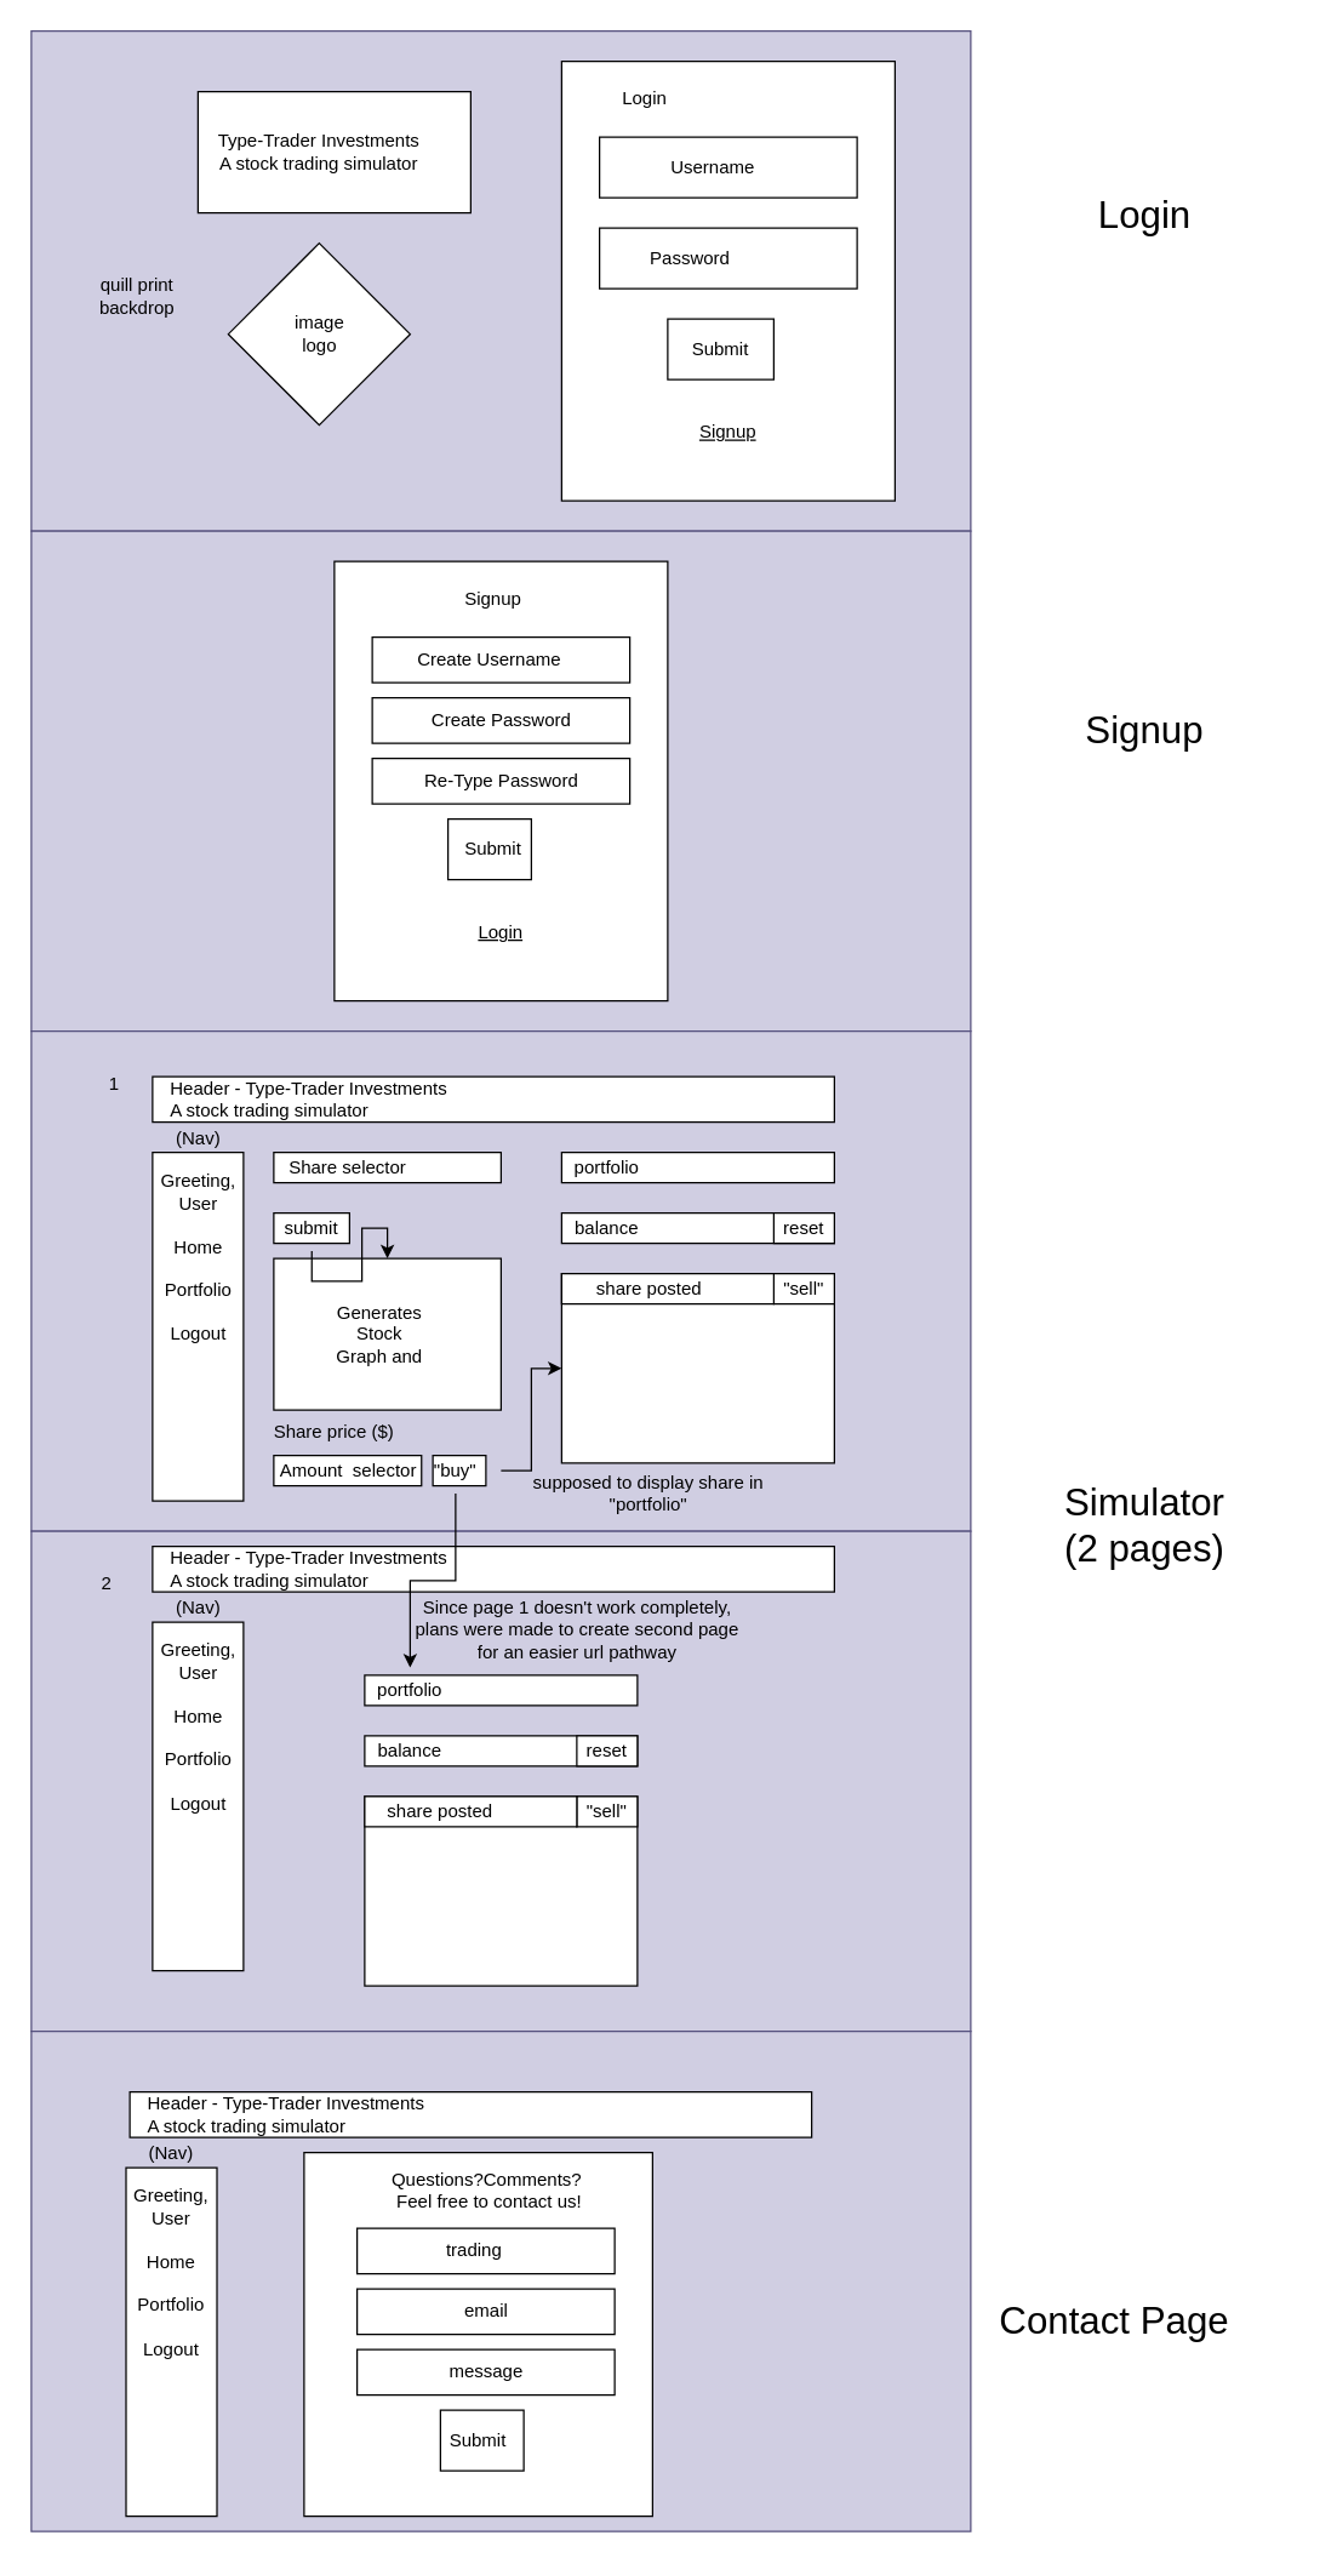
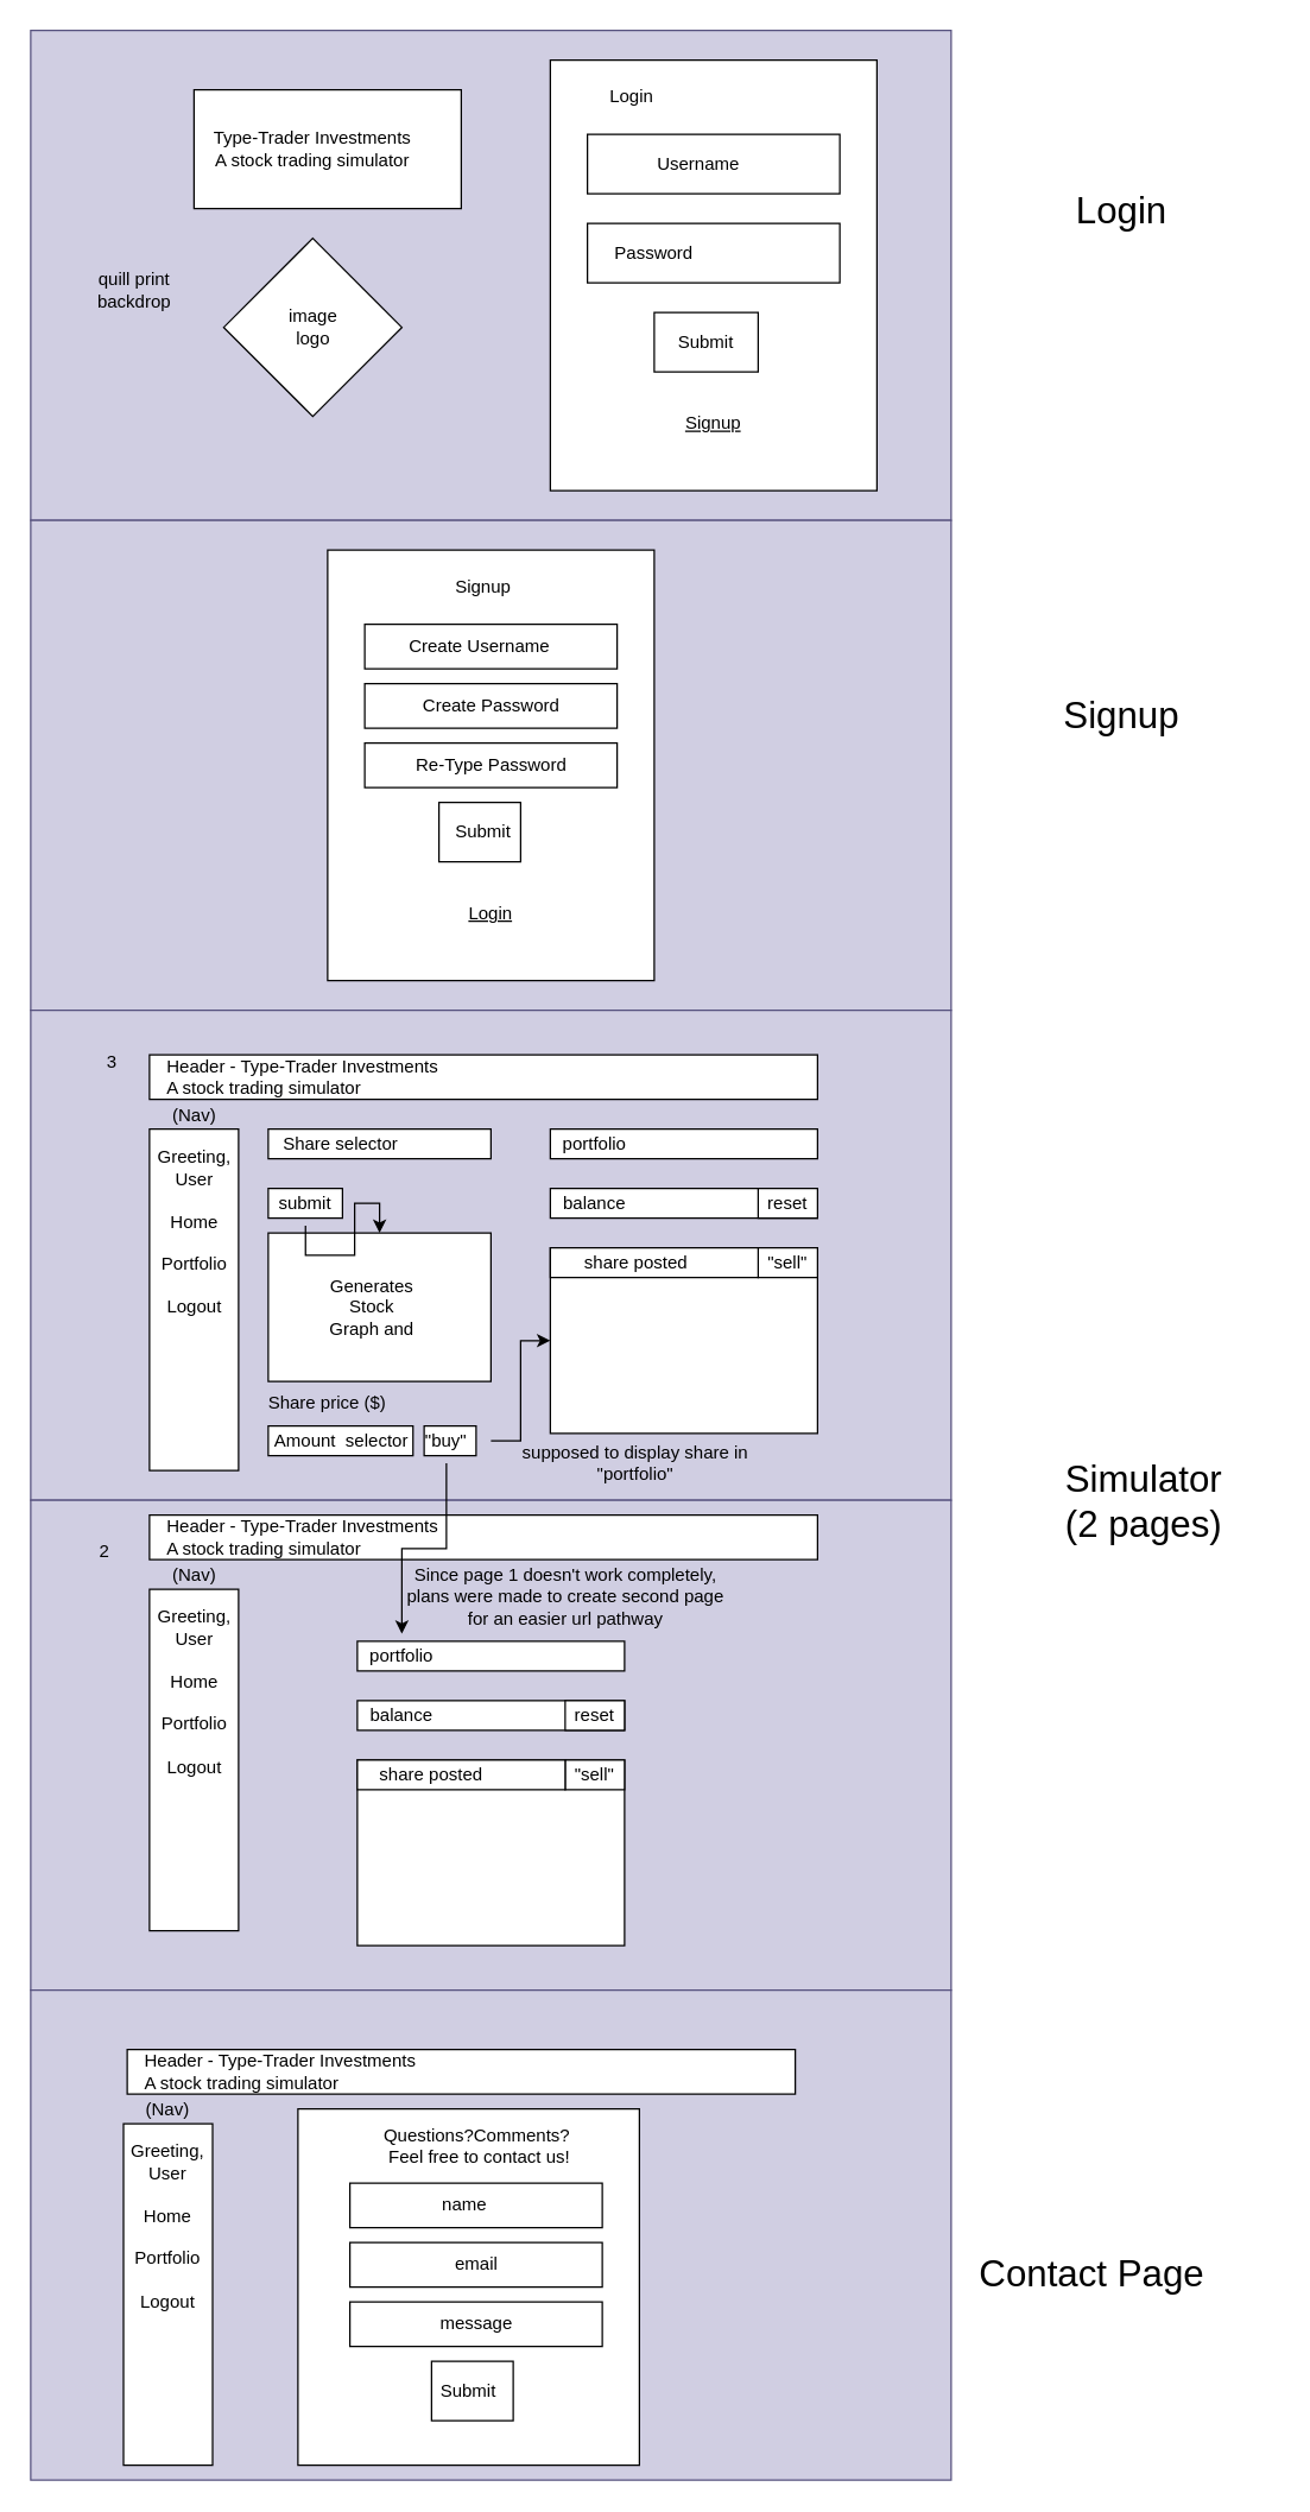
- <mxCell id="18" value="Password" style="text;strokeColor=none;align=center;fillColor=none;html=1;verticalAlign=middle;whiteSpace=wrap;rounded=0;" vertex="1" parent="1"><mxGeometry x="425" y="155" width="60" height="30" as="geometry" /></mxCell>
+ <mxCell id="18" value="Password" style="text;strokeColor=none;align=center;fillColor=none;html=1;verticalAlign=middle;whiteSpace=wrap;rounded=0;" vertex="1" parent="1"><mxGeometry x="410" y="155" width="60" height="30" as="geometry" /></mxCell>
- <mxCell id="34" value="1" style="text;strokeColor=none;align=center;fillColor=none;html=1;verticalAlign=middle;whiteSpace=wrap;rounded=0;" vertex="1" parent="1"><mxGeometry x="45" y="700" width="60" height="30" as="geometry" /></mxCell>
+ <mxCell id="34" value="3" style="text;strokeColor=none;align=center;fillColor=none;html=1;verticalAlign=middle;whiteSpace=wrap;rounded=0;" vertex="1" parent="1"><mxGeometry x="45" y="700" width="60" height="30" as="geometry" /></mxCell>
- <mxCell id="9" value="&lt;div&gt;&lt;font style=&quot;font-size: 25px;&quot;&gt;Simulator&lt;/font&gt;&lt;/div&gt;&lt;div&gt;&lt;font style=&quot;font-size: 25px;&quot;&gt;(2 pages)&lt;br&gt;&lt;/font&gt;&lt;/div&gt;" style="text;strokeColor=none;align=center;fillColor=none;html=1;verticalAlign=middle;whiteSpace=wrap;rounded=0;" vertex="1" parent="1"><mxGeometry x="650" y="965" width="210" height="80" as="geometry" /></mxCell>
+ <mxCell id="9" value="&lt;div&gt;&lt;font style=&quot;font-size: 25px;&quot;&gt;Simulator&lt;/font&gt;&lt;/div&gt;&lt;div&gt;&lt;font style=&quot;font-size: 25px;&quot;&gt;(2 pages)&lt;br&gt;&lt;/font&gt;&lt;/div&gt;" style="text;strokeColor=none;align=center;fillColor=none;html=1;verticalAlign=middle;whiteSpace=wrap;rounded=0;" vertex="1" parent="1"><mxGeometry x="665" y="970" width="210" height="80" as="geometry" /></mxCell>
- <mxCell id="94" value="trading" style="text;strokeColor=none;align=center;fillColor=none;html=1;verticalAlign=middle;whiteSpace=wrap;rounded=0;" vertex="1" parent="1"><mxGeometry x="260" y="1470" width="105" height="30" as="geometry" /></mxCell>
+ <mxCell id="94" value="name" style="text;strokeColor=none;align=center;fillColor=none;html=1;verticalAlign=middle;whiteSpace=wrap;rounded=0;" vertex="1" parent="1"><mxGeometry x="260" y="1470" width="105" height="30" as="geometry" /></mxCell>
